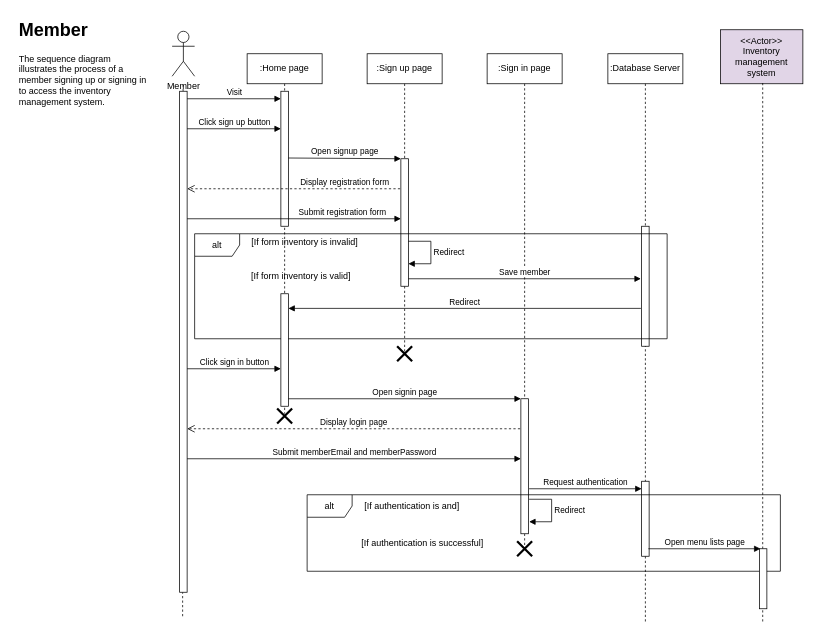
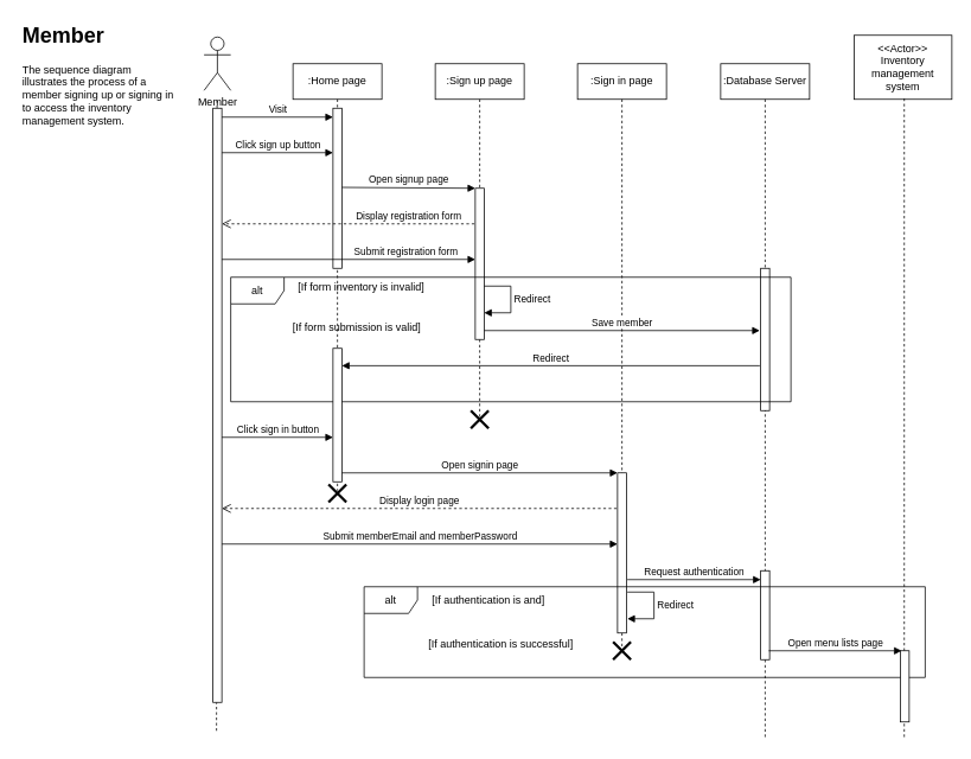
- <mxCell id="41" value="&amp;lt;&amp;lt;Actor&amp;gt;&amp;gt;&lt;br style=&quot;border-color: var(--border-color);&quot;&gt;Inventory management system" style="html=1;whiteSpace=wrap;fillColor=#e1d5e7;" vertex="1" parent="1"><mxGeometry x="960" y="39" width="110" height="72" as="geometry" /></mxCell>
+ <mxCell id="41" value="&amp;lt;&amp;lt;Actor&amp;gt;&amp;gt;&lt;br style=&quot;border-color: var(--border-color);&quot;&gt;Inventory management system" style="html=1;whiteSpace=wrap;" vertex="1" parent="1"><mxGeometry x="960" y="39" width="110" height="72" as="geometry" /></mxCell>
- <mxCell id="24" value="[If form inventory is valid]" style="text;html=1;align=center;verticalAlign=middle;whiteSpace=wrap;rounded=0;" vertex="1" parent="1"><mxGeometry x="306" y="353" width="190" height="30" as="geometry" /></mxCell>
+ <mxCell id="24" value="[If form submission is valid]" style="text;html=1;align=center;verticalAlign=middle;whiteSpace=wrap;rounded=0;" vertex="1" parent="1"><mxGeometry x="306" y="353" width="190" height="30" as="geometry" /></mxCell>
